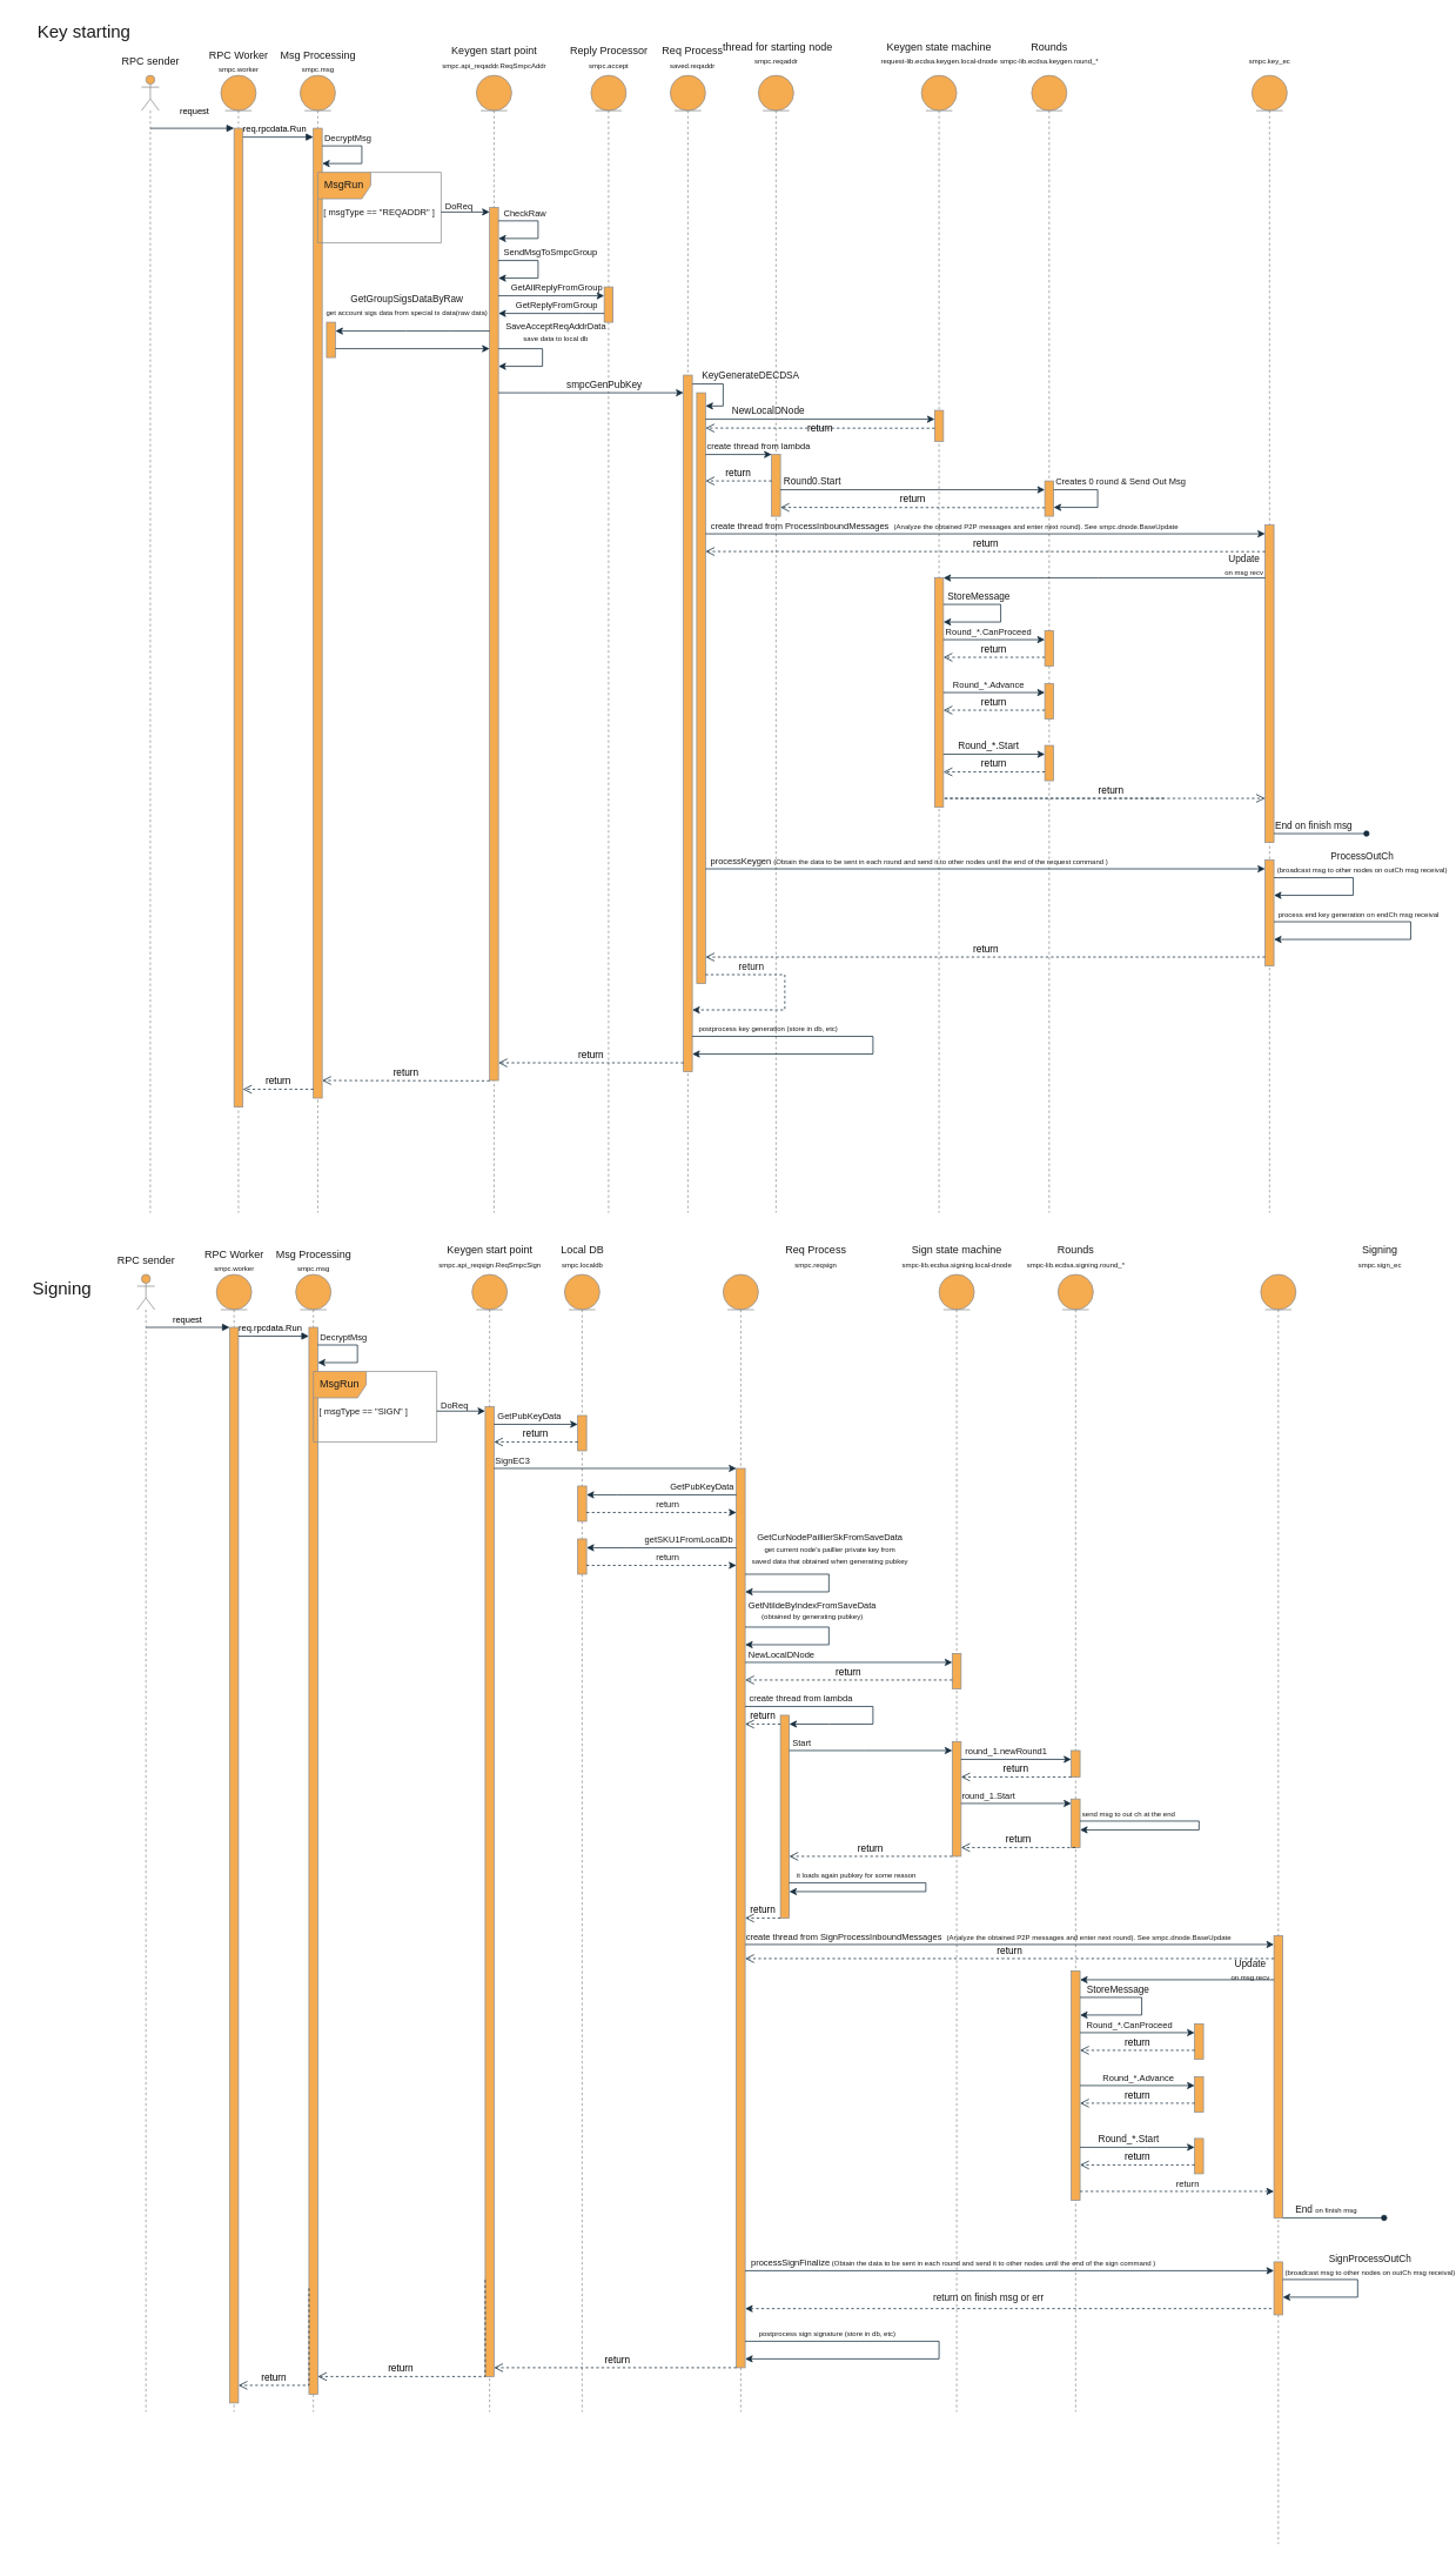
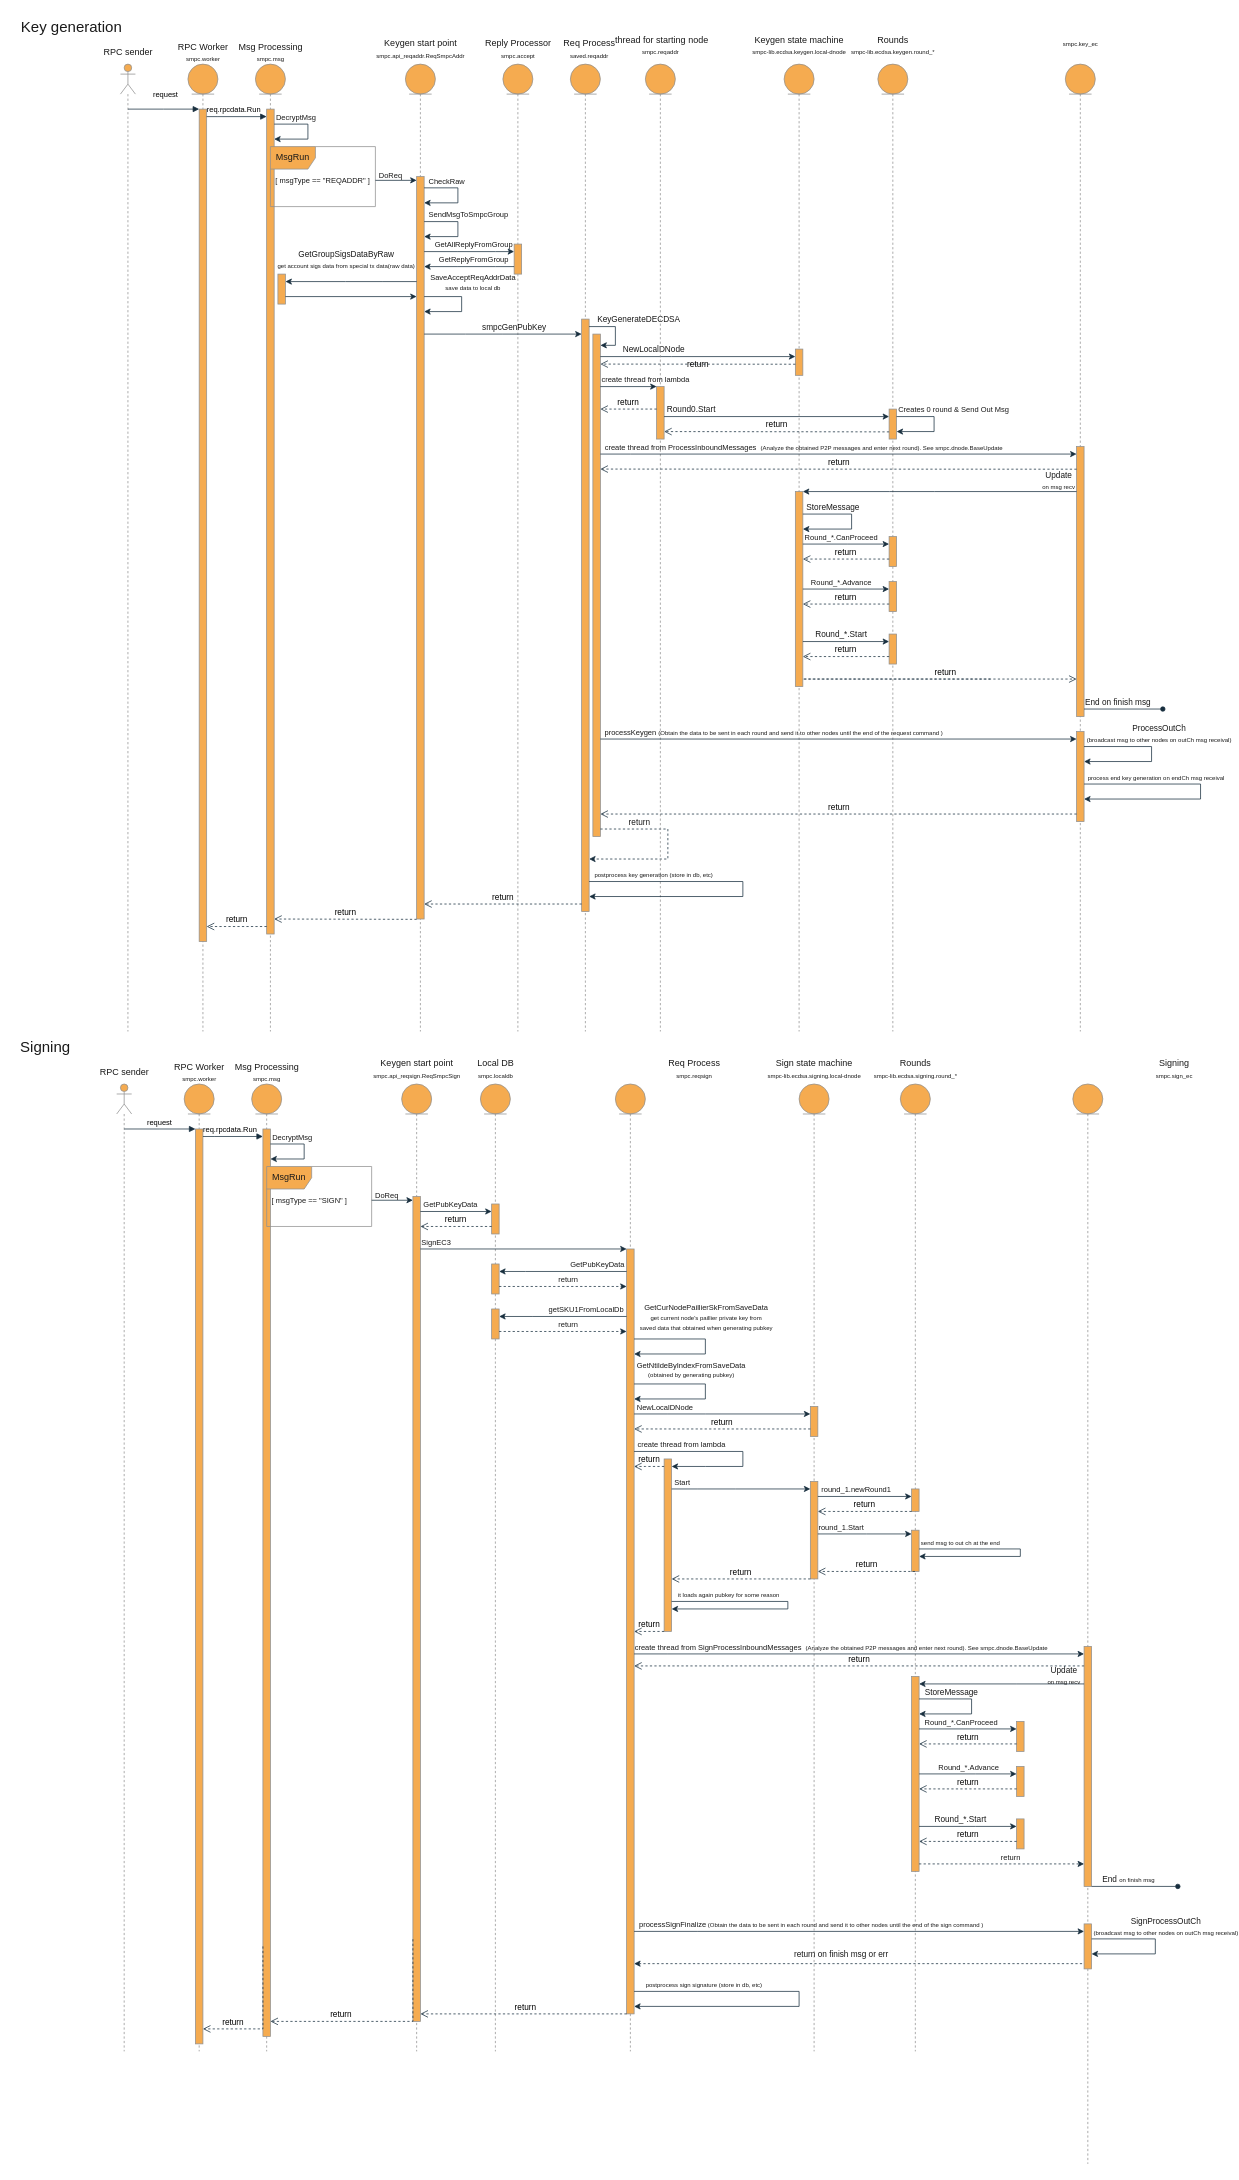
- <mxCell id="229" value="&lt;span style=&quot;font-size: 20px;&quot;&gt;Key starting&lt;/span&gt;" style="text;html=1;strokeColor=none;fillColor=none;align=center;verticalAlign=middle;whiteSpace=wrap;rounded=0;labelBackgroundColor=none;fontColor=#1A1A1A;" vertex="1" parent="1"><mxGeometry y="20" width="150" height="30" as="geometry" x="20" /></mxCell>
+ <mxCell id="229" value="&lt;span style=&quot;font-size: 20px;&quot;&gt;Key generation&lt;/span&gt;" style="text;html=1;strokeColor=none;fillColor=none;align=center;verticalAlign=middle;whiteSpace=wrap;rounded=0;labelBackgroundColor=none;fontColor=#1A1A1A;" vertex="1" parent="1"><mxGeometry y="20" width="150" height="30" as="geometry" x="20" /></mxCell>
- <mxCell id="53" value="&lt;font style=&quot;&quot;&gt;&lt;font style=&quot;font-size: 12px;&quot;&gt;Keygen state machine&lt;/font&gt;&lt;br&gt;&lt;span style=&quot;font-size: 8px;&quot;&gt;request-lib.ecdsa.keygen.local-dnode&lt;/span&gt;&lt;/font&gt;" style="text;html=1;align=center;verticalAlign=middle;resizable=0;points=[];autosize=1;strokeColor=none;fillColor=none;labelBackgroundColor=none;fontColor=#1A1A1A;" vertex="1" parent="1"><mxGeometry x="990" y="40" width="150" height="40" as="geometry" /></mxCell>
+ <mxCell id="53" value="&lt;font style=&quot;&quot;&gt;&lt;font style=&quot;font-size: 12px;&quot;&gt;Keygen state machine&lt;/font&gt;&lt;br&gt;&lt;span style=&quot;font-size: 8px;&quot;&gt;smpc-lib.ecdsa.keygen.local-dnode&lt;/span&gt;&lt;/font&gt;" style="text;html=1;align=center;verticalAlign=middle;resizable=0;points=[];autosize=1;strokeColor=none;fillColor=none;labelBackgroundColor=none;fontColor=#1A1A1A;" vertex="1" parent="1"><mxGeometry x="990" y="40" width="150" height="40" as="geometry" /></mxCell>
- <mxCell id="79" value="&lt;font style=&quot;&quot;&gt;&lt;br&gt;&lt;span style=&quot;font-size: 8px;&quot;&gt;smpc.key_ec&lt;/span&gt;&lt;/font&gt;" style="text;html=1;align=center;verticalAlign=middle;resizable=0;points=[];autosize=1;strokeColor=none;fillColor=none;labelBackgroundColor=none;fontColor=#1A1A1A;" vertex="1" parent="1"><mxGeometry x="1405" y="40" width="70" height="40" as="geometry" /></mxCell>
+ <mxCell id="79" value="&lt;font style=&quot;&quot;&gt;&lt;br&gt;&lt;span style=&quot;font-size: 8px;&quot;&gt;smpc.key_ec&lt;/span&gt;&lt;/font&gt;" style="text;html=1;align=center;verticalAlign=middle;resizable=0;points=[];autosize=1;strokeColor=none;fillColor=none;labelBackgroundColor=none;fontColor=#1A1A1A;" vertex="1" parent="1"><mxGeometry x="1405" y="30" width="70" height="40" as="geometry" /></mxCell>
- <mxCell id="228" value="&lt;font style=&quot;font-size: 20px;&quot;&gt;Signing&lt;/font&gt;" style="text;html=1;strokeColor=none;fillColor=none;align=center;verticalAlign=middle;whiteSpace=wrap;rounded=0;labelBackgroundColor=none;fontColor=#1A1A1A;" vertex="1" parent="1"><mxGeometry x="40" y="1445" width="60" height="30" as="geometry" /></mxCell>
+ <mxCell id="228" value="&lt;font style=&quot;font-size: 20px;&quot;&gt;Signing&lt;/font&gt;" style="text;html=1;strokeColor=none;fillColor=none;align=center;verticalAlign=middle;whiteSpace=wrap;rounded=0;labelBackgroundColor=none;fontColor=#1A1A1A;" vertex="1" parent="1"><mxGeometry x="30" y="1380" width="60" height="30" as="geometry" /></mxCell>
